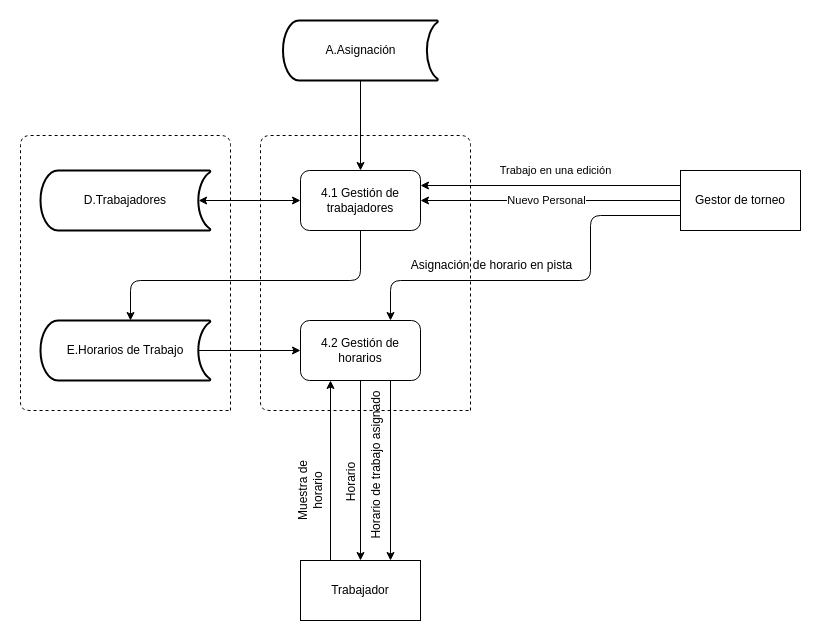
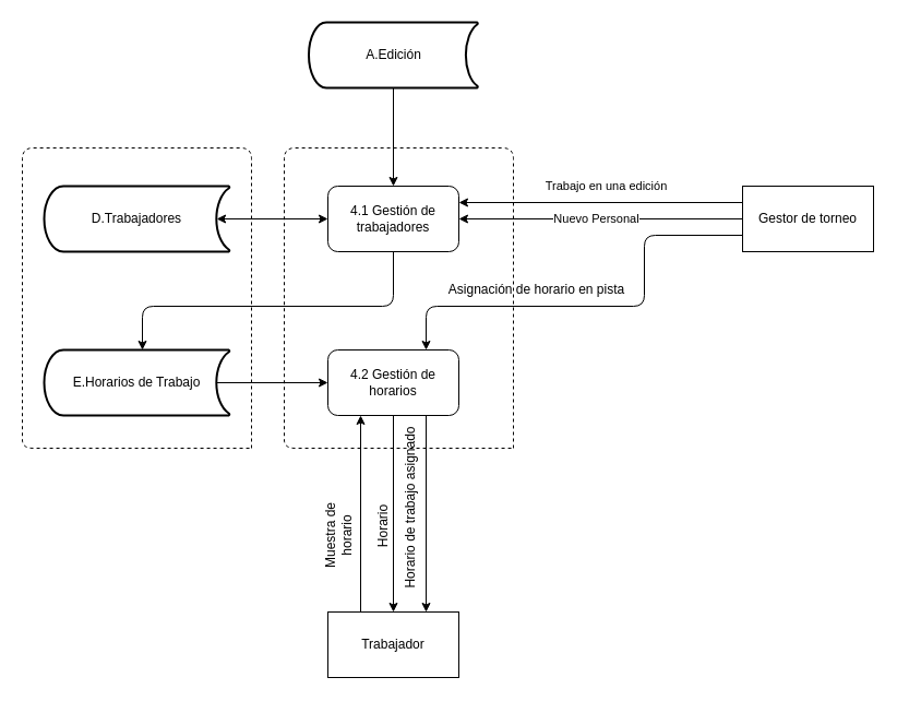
- <mxCell id="22" value="A.Asignación" style="strokeWidth=2;html=1;shape=mxgraph.flowchart.stored_data;whiteSpace=wrap;" parent="1" vertex="1"><mxGeometry x="282.5" y="20" width="155" height="60" as="geometry" /></mxCell>
+ <mxCell id="22" value="A.Edición" style="strokeWidth=2;html=1;shape=mxgraph.flowchart.stored_data;whiteSpace=wrap;" parent="1" vertex="1"><mxGeometry x="282.5" y="20" width="155" height="60" as="geometry" /></mxCell>
